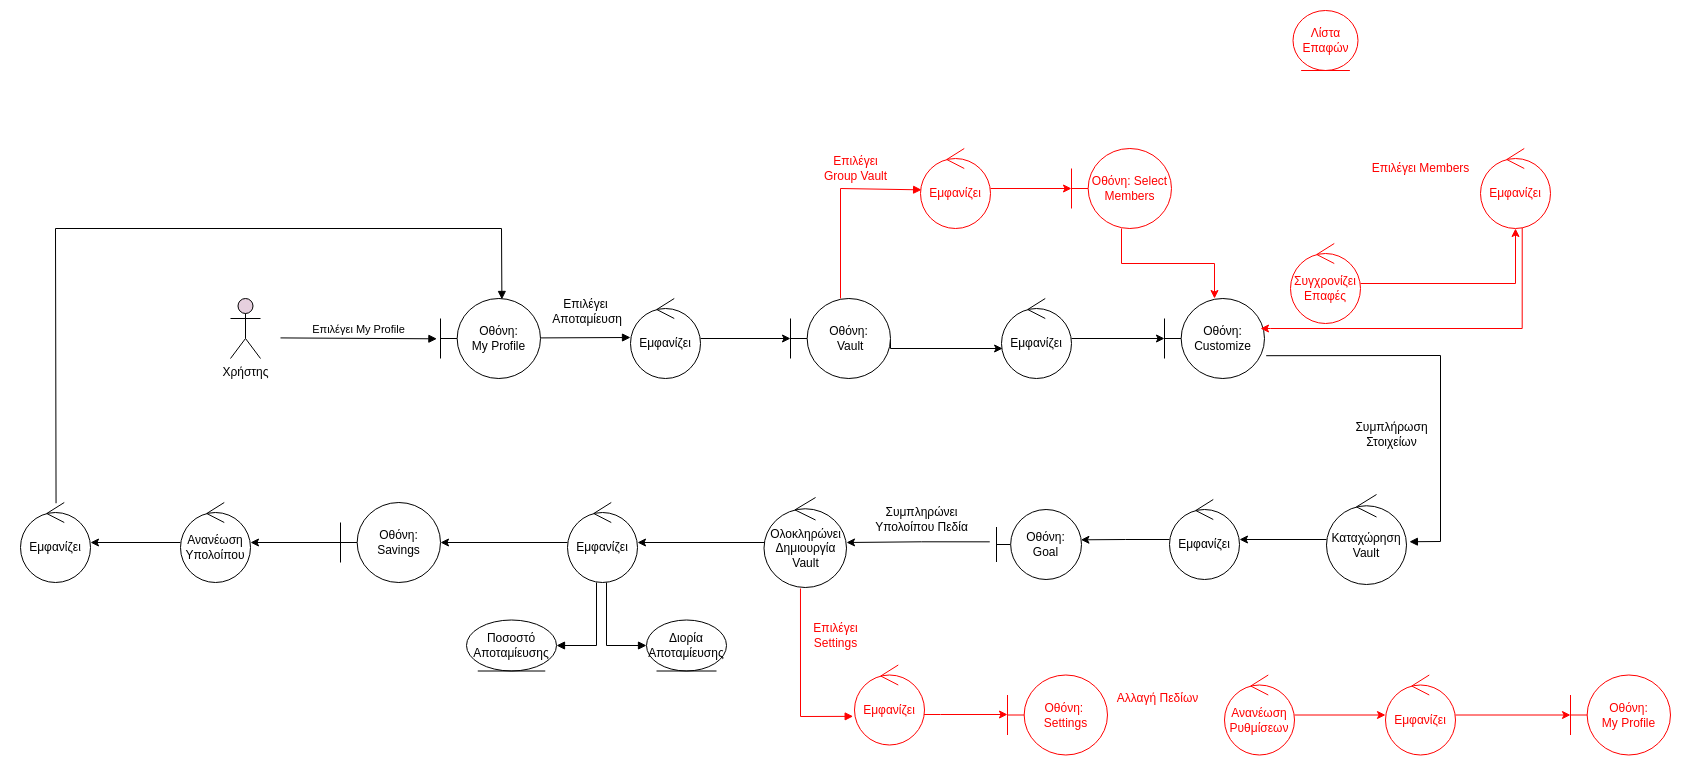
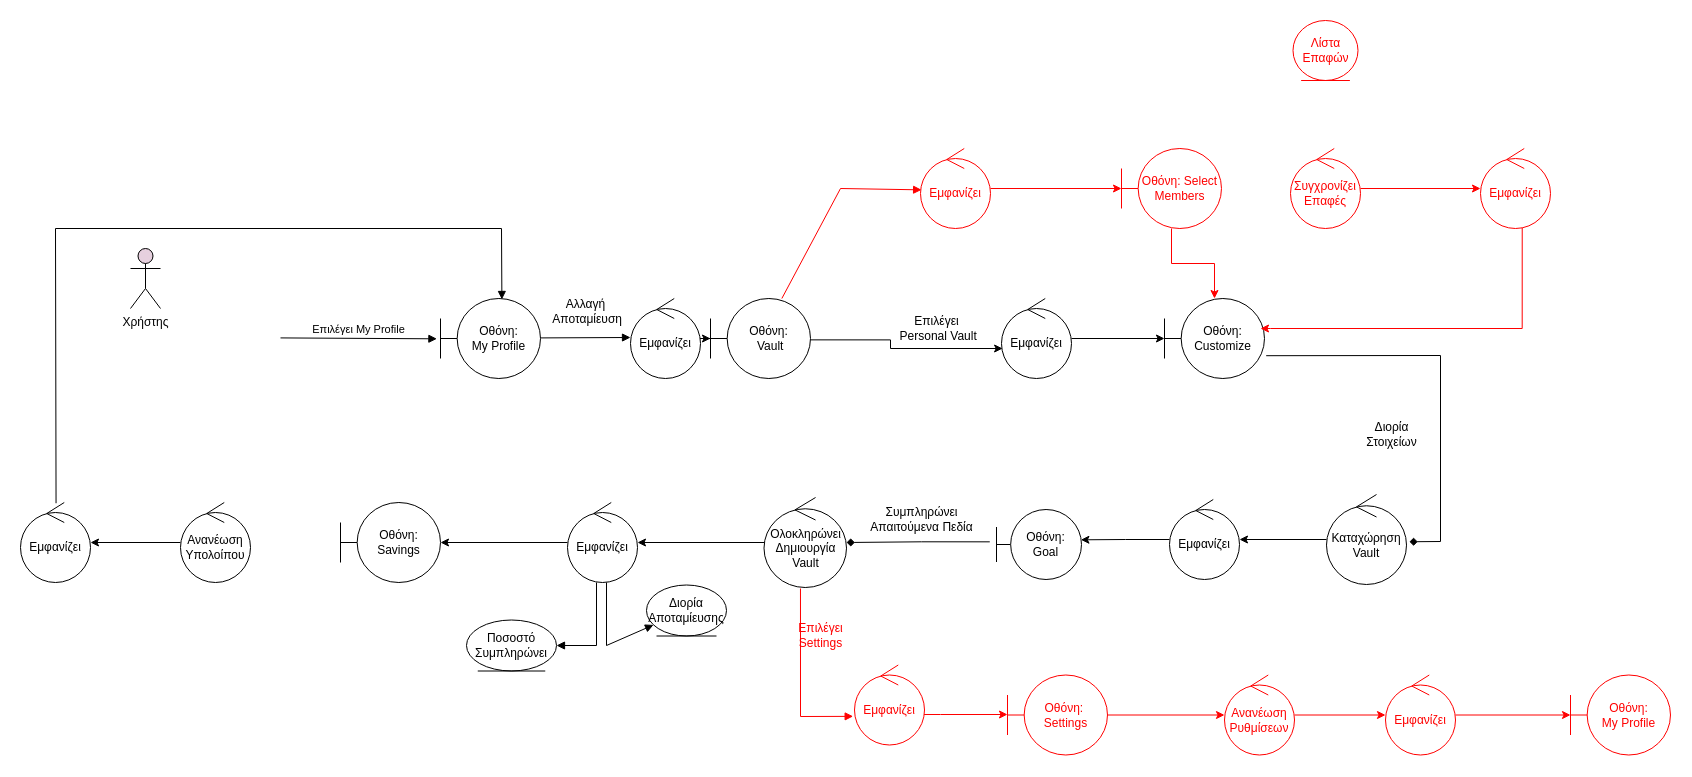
- <mxCell id="35" value="&lt;font color=&quot;#ff0000&quot;&gt;Λίστα Επαφών&lt;/font&gt;" style="ellipse;shape=umlEntity;whiteSpace=wrap;html=1;fillColor=#FFFFFF;strokeColor=#FF0000;" parent="1" vertex="1"><mxGeometry x="1292.5" y="10" width="65" height="60" as="geometry" /></mxCell>
+ <mxCell id="35" value="&lt;font color=&quot;#ff0000&quot;&gt;Λίστα Επαφών&lt;/font&gt;" style="ellipse;shape=umlEntity;whiteSpace=wrap;html=1;fillColor=#FFFFFF;strokeColor=#FF0000;" parent="1" vertex="1"><mxGeometry x="1292.5" y="20" width="65" height="60" as="geometry" /></mxCell>
- <mxCell id="53" value="&lt;font color=&quot;#ff0000&quot;&gt;Επιλέγει &lt;br&gt;Group Vault&lt;/font&gt;" style="text;html=1;align=center;verticalAlign=middle;resizable=0;points=[];autosize=1;strokeColor=none;fillColor=none;" vertex="1" parent="1"><mxGeometry x="815" y="153" width="80" height="30" as="geometry" /></mxCell>
- <mxCell id="57" value="&lt;font color=&quot;#ff0000&quot;&gt;Επιλέγει Members&lt;/font&gt;" style="text;html=1;align=center;verticalAlign=middle;resizable=0;points=[];autosize=1;strokeColor=none;fillColor=none;" vertex="1" parent="1"><mxGeometry x="1365" y="158" width="110" height="20" as="geometry" /></mxCell>
- <mxCell id="31" value="&lt;font color=&quot;#ff0000&quot;&gt;Οθόνη: Select Members&lt;/font&gt;" style="shape=umlBoundary;whiteSpace=wrap;html=1;strokeColor=#FF0000;" parent="1" vertex="1"><mxGeometry x="1071" y="148" width="100" height="80" as="geometry" /></mxCell>
+ <mxCell id="31" value="&lt;font color=&quot;#ff0000&quot;&gt;Οθόνη: Select Members&lt;/font&gt;" style="shape=umlBoundary;whiteSpace=wrap;html=1;strokeColor=#FF0000;" parent="1" vertex="1"><mxGeometry x="1121" y="148" width="100" height="80" as="geometry" /></mxCell>
- <mxCell id="34" value="Συγχρονίζει Επαφές" style="ellipse;shape=umlControl;whiteSpace=wrap;html=1;fontColor=#FF0000;strokeColor=#FF0000;fillColor=#FFFFFF;" parent="1" vertex="1"><mxGeometry x="1290" y="243" width="70" height="80" as="geometry" /></mxCell>
+ <mxCell id="34" value="Συγχρονίζει Επαφές" style="ellipse;shape=umlControl;whiteSpace=wrap;html=1;fontColor=#FF0000;strokeColor=#FF0000;fillColor=#FFFFFF;" parent="1" vertex="1"><mxGeometry x="1290" y="148" width="70" height="80" as="geometry" /></mxCell>
- <mxCell id="45" value="Επιλέγει&lt;br&gt;&amp;nbsp;Αποταμίευση" style="text;html=1;align=center;verticalAlign=middle;resizable=0;points=[];autosize=1;strokeColor=none;fillColor=none;" vertex="1" parent="1"><mxGeometry x="544" y="295" width="82" height="32" as="geometry" /></mxCell>
+ <mxCell id="45" value="Αλλαγή&lt;br&gt;&amp;nbsp;Αποταμίευση" style="text;html=1;align=center;verticalAlign=middle;resizable=0;points=[];autosize=1;strokeColor=none;fillColor=none;" vertex="1" parent="1"><mxGeometry x="544" y="295" width="82" height="32" as="geometry" /></mxCell>
- <mxCell id="2" value="Χρήστης&lt;br&gt;" style="shape=umlActor;verticalLabelPosition=bottom;verticalAlign=top;html=1;outlineConnect=0;fillColor=#E6D0DE;" parent="1" vertex="1"><mxGeometry x="230" y="298" width="30" height="60" as="geometry" /></mxCell>
+ <mxCell id="2" value="Χρήστης&lt;br&gt;" style="shape=umlActor;verticalLabelPosition=bottom;verticalAlign=top;html=1;outlineConnect=0;fillColor=#E6D0DE;" parent="1" vertex="1"><mxGeometry x="130" y="248" width="30" height="60" as="geometry" /></mxCell>
+ <mxCell id="47" value="Επιλέγει&lt;br&gt;&amp;nbsp;Personal Vault" style="text;html=1;align=center;verticalAlign=middle;resizable=0;points=[];autosize=1;strokeColor=none;fillColor=none;" vertex="1" parent="1"><mxGeometry x="890" y="312" width="91" height="32" as="geometry" /></mxCell>
- <mxCell id="9" value="Οθόνη:&lt;br&gt;&amp;nbsp;Vault" style="shape=umlBoundary;whiteSpace=wrap;html=1;" parent="1" vertex="1"><mxGeometry x="790" y="298" width="100" height="80" as="geometry" /></mxCell>
+ <mxCell id="9" value="Οθόνη:&lt;br&gt;&amp;nbsp;Vault" style="shape=umlBoundary;whiteSpace=wrap;html=1;" parent="1" vertex="1"><mxGeometry x="710" y="298" width="100" height="80" as="geometry" /></mxCell>
- <mxCell id="46" value="Συμπλήρωση&lt;br&gt;&amp;nbsp;Στοιχείων&amp;nbsp;" style="text;html=1;align=center;verticalAlign=middle;resizable=0;points=[];autosize=1;strokeColor=none;fillColor=none;" vertex="1" parent="1"><mxGeometry x="1350" y="418" width="82" height="32" as="geometry" /></mxCell>
+ <mxCell id="46" value="Διορία&lt;br&gt;&amp;nbsp;Στοιχείων&amp;nbsp;" style="text;html=1;align=center;verticalAlign=middle;resizable=0;points=[];autosize=1;strokeColor=none;fillColor=none;" vertex="1" parent="1"><mxGeometry x="1350" y="418" width="82" height="32" as="geometry" /></mxCell>
- <mxCell id="50" value="Συμπληρώνει &lt;br&gt;Υπολοίπου Πεδία" style="text;html=1;align=center;verticalAlign=middle;resizable=0;points=[];autosize=1;strokeColor=none;fillColor=none;" vertex="1" parent="1"><mxGeometry x="865" y="503" width="112" height="32" as="geometry" /></mxCell>
+ <mxCell id="50" value="Συμπληρώνει &lt;br&gt;Απαιτούμενα Πεδία" style="text;html=1;align=center;verticalAlign=middle;resizable=0;points=[];autosize=1;strokeColor=none;fillColor=none;" vertex="1" parent="1"><mxGeometry x="865" y="503" width="112" height="32" as="geometry" /></mxCell>
- <mxCell id="17" value="" style="edgeStyle=orthogonalEdgeStyle;rounded=0;orthogonalLoop=1;jettySize=auto;html=1;exitX=-0.079;exitY=0.462;exitDx=0;exitDy=0;exitPerimeter=0;" parent="1" target="19" edge="1" source="49"><mxGeometry relative="1" as="geometry"><mxPoint x="1205" y="704" as="sourcePoint" /></mxGeometry></mxCell>
+ <mxCell id="17" value="" style="edgeStyle=orthogonalEdgeStyle;rounded=0;orthogonalLoop=1;jettySize=auto;html=1;exitX=-0.079;exitY=0.462;exitDx=0;exitDy=0;exitPerimeter=0;endArrow=diamond;" parent="1" target="19" edge="1" source="49"><mxGeometry relative="1" as="geometry"><mxPoint x="1205" y="704" as="sourcePoint" /></mxGeometry></mxCell>
- <mxCell id="14" value="" style="html=1;verticalAlign=bottom;endArrow=block;rounded=0;entryX=1.036;entryY=0.525;entryDx=0;entryDy=0;entryPerimeter=0;startArrow=none;exitX=1.017;exitY=0.715;exitDx=0;exitDy=0;exitPerimeter=0;" parent="1" target="13" edge="1" source="48"><mxGeometry width="80" relative="1" as="geometry"><mxPoint x="1200" y="337.29" as="sourcePoint" /><mxPoint x="1250" y="578" as="targetPoint" /><Array as="points"><mxPoint x="1440" y="355" /><mxPoint x="1440" y="541" /></Array></mxGeometry></mxCell>
+ <mxCell id="14" value="" style="html=1;verticalAlign=bottom;endArrow=diamond;rounded=0;entryX=1.036;entryY=0.525;entryDx=0;entryDy=0;entryPerimeter=0;startArrow=none;exitX=1.017;exitY=0.715;exitDx=0;exitDy=0;exitPerimeter=0;" parent="1" target="13" edge="1" source="48"><mxGeometry width="80" relative="1" as="geometry"><mxPoint x="1200" y="337.29" as="sourcePoint" /><mxPoint x="1250" y="578" as="targetPoint" /><Array as="points"><mxPoint x="1440" y="355" /><mxPoint x="1440" y="541" /></Array></mxGeometry></mxCell>
- <mxCell id="22" value="" style="edgeStyle=orthogonalEdgeStyle;rounded=0;orthogonalLoop=1;jettySize=auto;html=1;fontColor=#FF0000;strokeColor=#000000;" edge="1" parent="1" source="23" target="51"><mxGeometry relative="1" as="geometry" /></mxCell>
- <mxCell id="59" value="Επιλέγει &lt;br&gt;Settings" style="text;html=1;align=center;verticalAlign=middle;resizable=0;points=[];autosize=1;strokeColor=none;fillColor=none;fontColor=#FF0000;" vertex="1" parent="1"><mxGeometry x="805" y="619.5" width="60" height="30" as="geometry" /></mxCell>
+ <mxCell id="59" value="Επιλέγει &lt;br&gt;Settings" style="text;html=1;align=center;verticalAlign=middle;resizable=0;points=[];autosize=1;strokeColor=none;fillColor=none;fontColor=#FF0000;" vertex="1" parent="1"><mxGeometry x="790" y="619.5" width="60" height="30" as="geometry" /></mxCell>
- <mxCell id="52" value="Ποσοστό Αποταμίευσης" style="ellipse;shape=umlEntity;whiteSpace=wrap;html=1;fillColor=#FFFFFF;" vertex="1" parent="1"><mxGeometry x="466" y="619.5" width="90" height="51" as="geometry" /></mxCell>
+ <mxCell id="52" value="Ποσοστό Συμπληρώνει" style="ellipse;shape=umlEntity;whiteSpace=wrap;html=1;fillColor=#FFFFFF;" vertex="1" parent="1"><mxGeometry x="466" y="619.5" width="90" height="51" as="geometry" /></mxCell>
- <mxCell id="24" value="Διορία Αποταμίευσης" style="ellipse;shape=umlEntity;whiteSpace=wrap;html=1;fillColor=#FFFFFF;" parent="1" vertex="1"><mxGeometry x="646" y="619.5" width="80" height="51" as="geometry" /></mxCell>
+ <mxCell id="24" value="Διορία Αποταμίευσης" style="ellipse;shape=umlEntity;whiteSpace=wrap;html=1;fillColor=#FFFFFF;" parent="1" vertex="1"><mxGeometry x="646" y="584.5" width="80" height="51" as="geometry" /></mxCell>
- <mxCell id="60" value="Αλλαγή Πεδίων" style="text;html=1;align=center;verticalAlign=middle;resizable=0;points=[];autosize=1;strokeColor=none;fillColor=none;fontColor=#FF0000;" vertex="1" parent="1"><mxGeometry x="1107" y="688" width="100" height="20" as="geometry" /></mxCell>
+ <mxCell id="39" value="" style="edgeStyle=orthogonalEdgeStyle;rounded=0;orthogonalLoop=1;jettySize=auto;html=1;fontColor=#FF0000;strokeColor=#FF0000;" parent="1" source="40" target="42" edge="1"><mxGeometry relative="1" as="geometry" /></mxCell>
